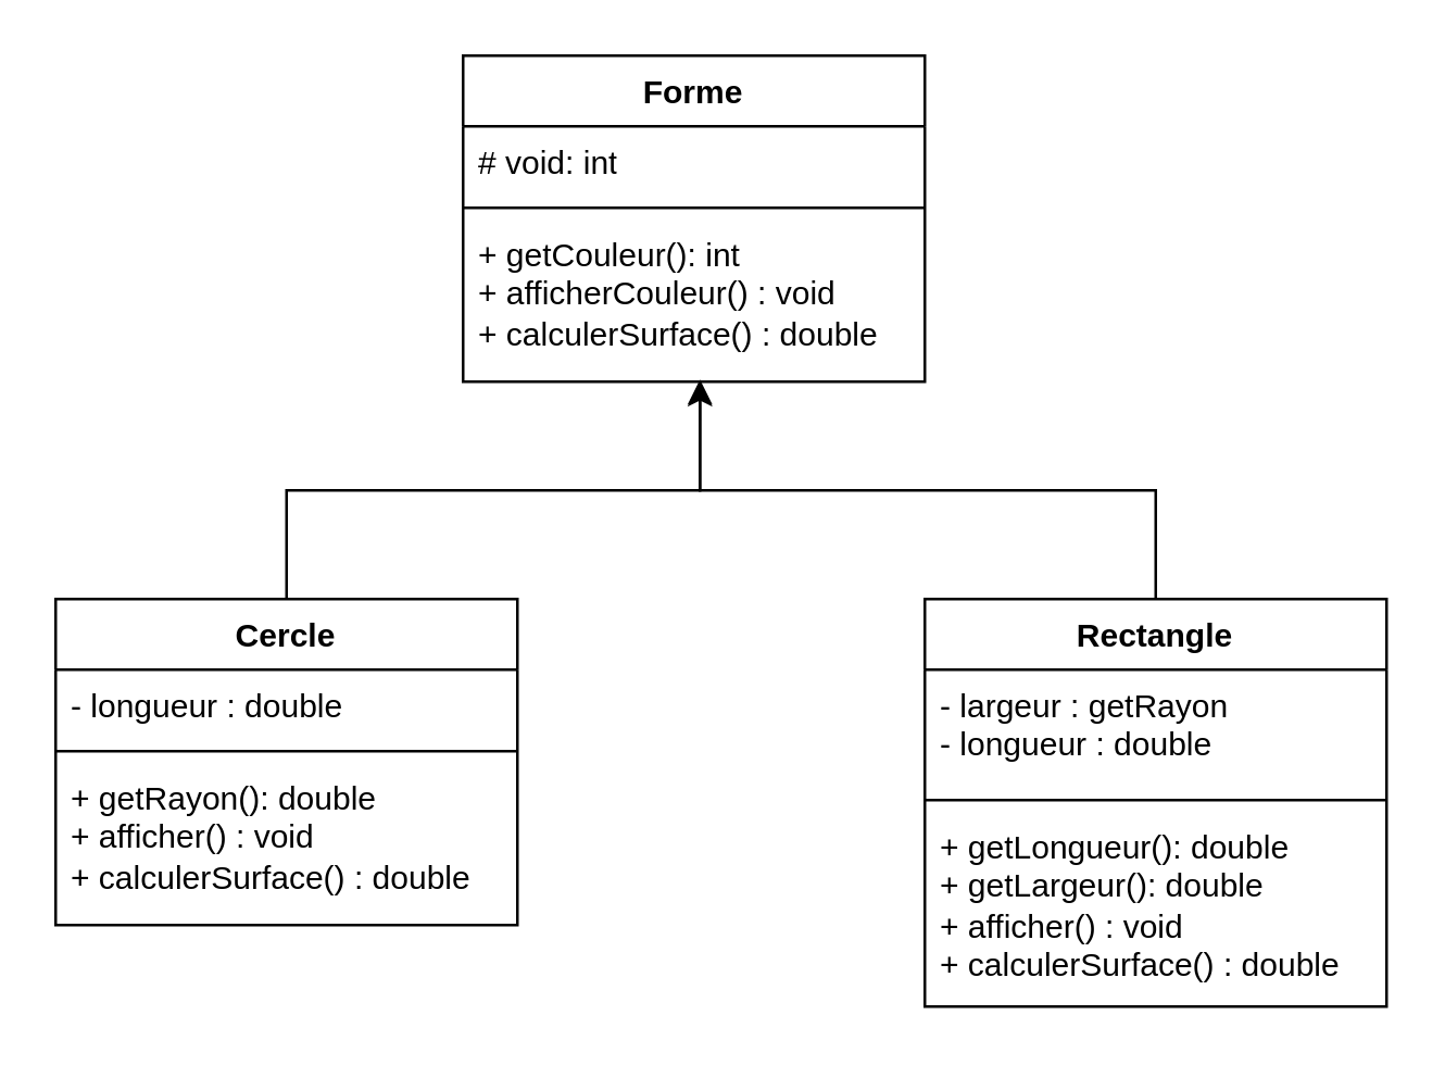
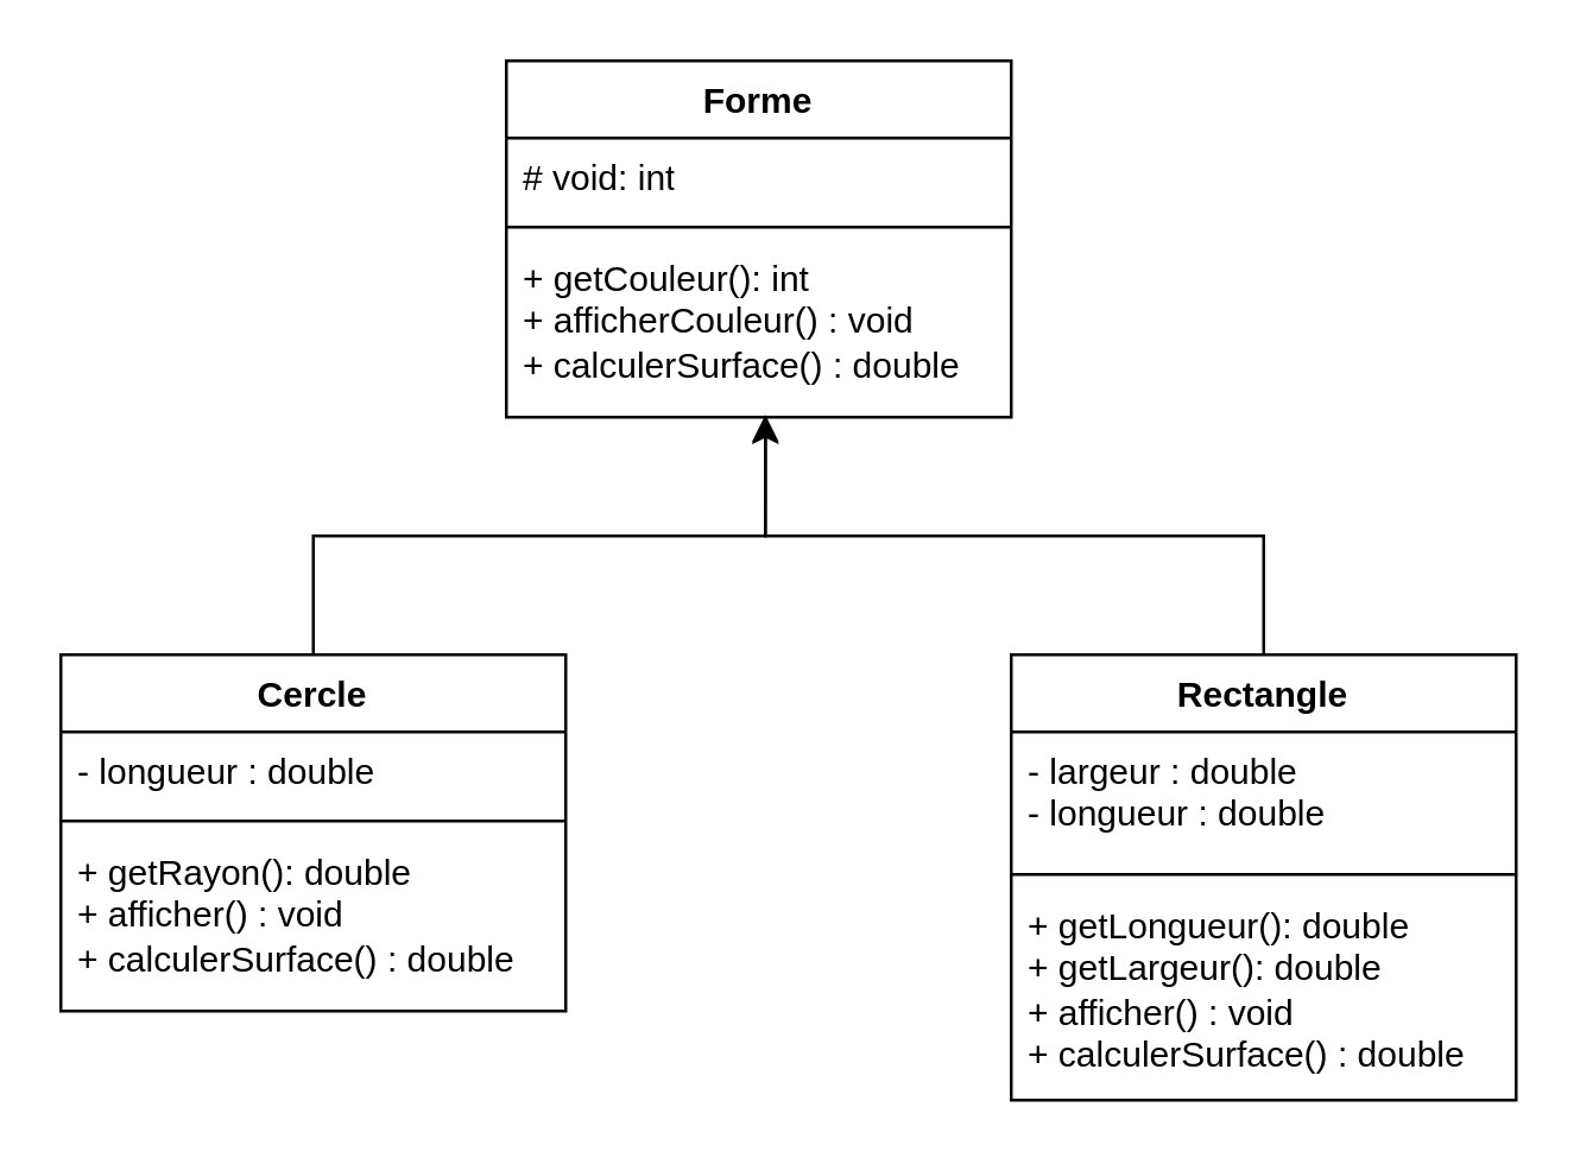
- <mxCell id="11" value="- largeur : getRayon&lt;div&gt;- longueur : double&lt;/div&gt;" style="text;strokeColor=none;fillColor=none;align=left;verticalAlign=top;spacingLeft=4;spacingRight=4;overflow=hidden;rotatable=0;points=[[0,0.5],[1,0.5]];portConstraint=eastwest;whiteSpace=wrap;html=1;" vertex="1" parent="10"><mxGeometry y="26" width="170" height="44" as="geometry" /></mxCell>
+ <mxCell id="11" value="- largeur : double&lt;div&gt;- longueur : double&lt;/div&gt;" style="text;strokeColor=none;fillColor=none;align=left;verticalAlign=top;spacingLeft=4;spacingRight=4;overflow=hidden;rotatable=0;points=[[0,0.5],[1,0.5]];portConstraint=eastwest;whiteSpace=wrap;html=1;" vertex="1" parent="10"><mxGeometry y="26" width="170" height="44" as="geometry" /></mxCell>
